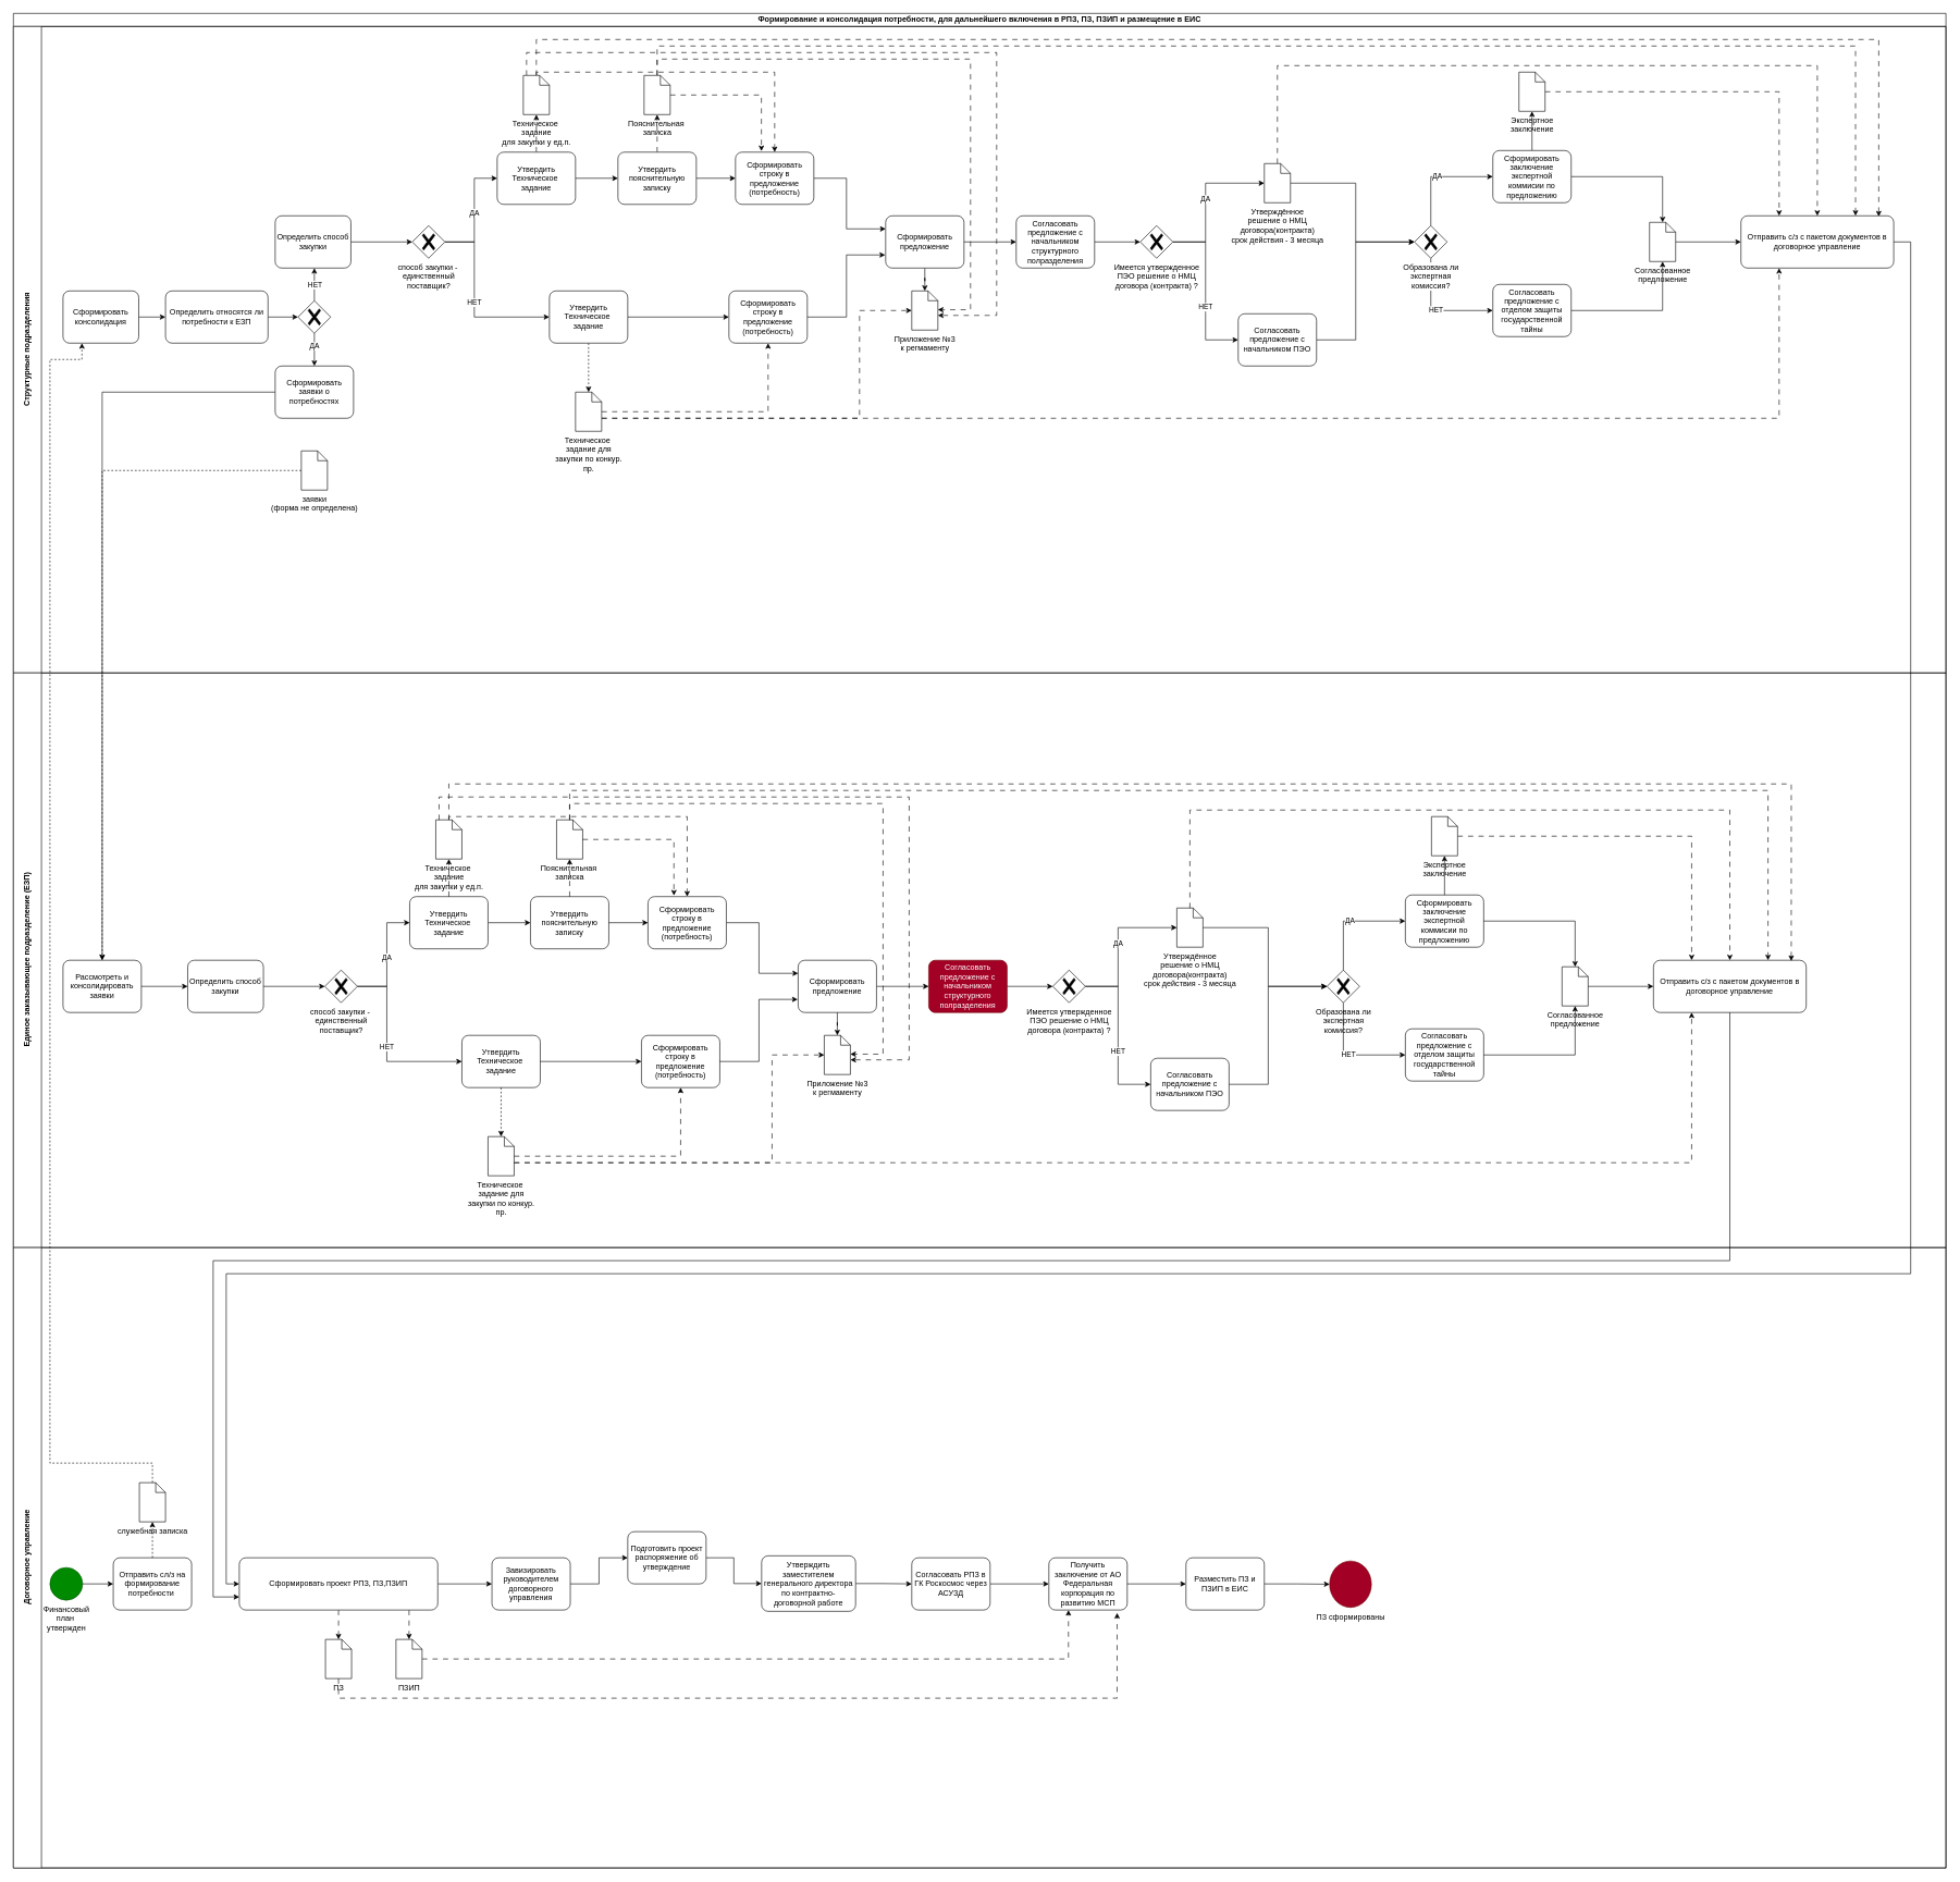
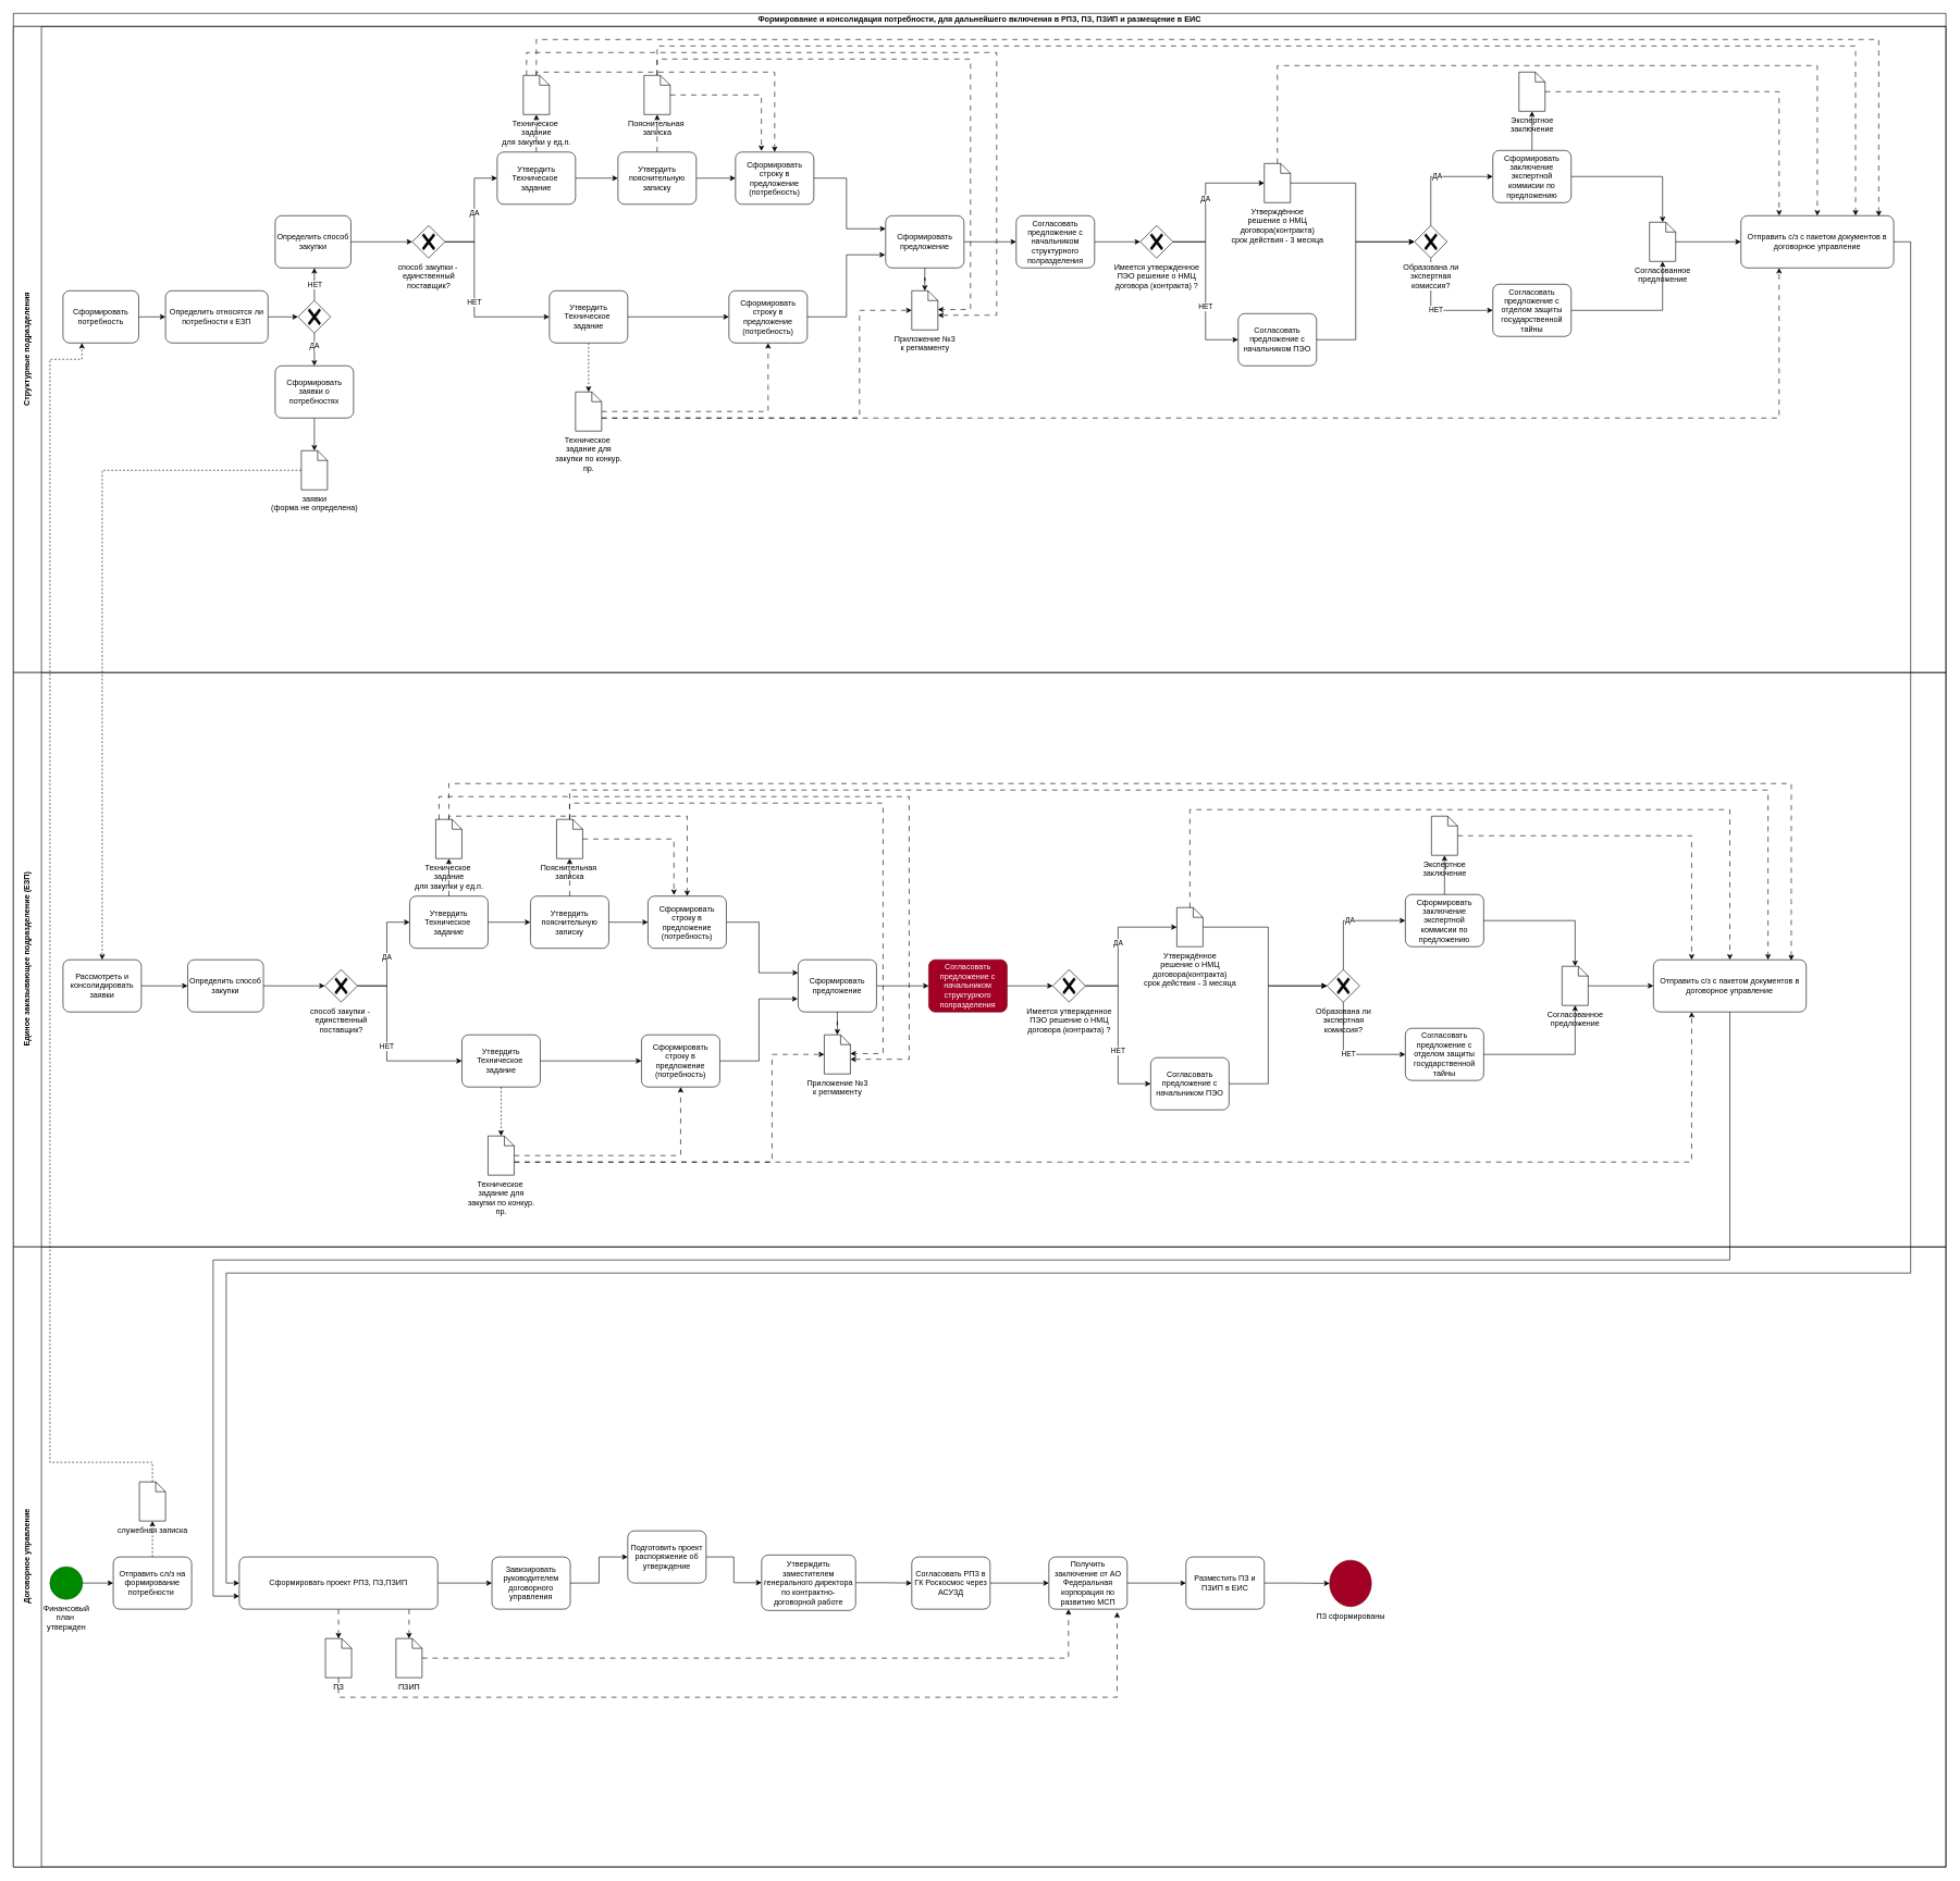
- <mxCell id="34" value="Сформировать консолидация" style="points=[[0.25,0,0],[0.5,0,0],[0.75,0,0],[1,0.25,0],[1,0.5,0],[1,0.75,0],[0.75,1,0],[0.5,1,0],[0.25,1,0],[0,0.75,0],[0,0.5,0],[0,0.25,0]];shape=mxgraph.bpmn.task;whiteSpace=wrap;rectStyle=rounded;size=10;html=1;container=1;expand=0;collapsible=0;taskMarker=abstract;" parent="3" vertex="1"><mxGeometry x="76" y="405" width="116" height="80" as="geometry" /></mxCell>
+ <mxCell id="34" value="Сформировать потребность" style="points=[[0.25,0,0],[0.5,0,0],[0.75,0,0],[1,0.25,0],[1,0.5,0],[1,0.75,0],[0.75,1,0],[0.5,1,0],[0.25,1,0],[0,0.75,0],[0,0.5,0],[0,0.25,0]];shape=mxgraph.bpmn.task;whiteSpace=wrap;rectStyle=rounded;size=10;html=1;container=1;expand=0;collapsible=0;taskMarker=abstract;" parent="3" vertex="1"><mxGeometry x="76" y="405" width="116" height="80" as="geometry" /></mxCell>
- <mxCell id="28" style="edgeStyle=orthogonalEdgeStyle;rounded=0;orthogonalLoop=1;jettySize=auto;html=1;" parent="3" source="29" target="73" edge="1"><mxGeometry relative="1" as="geometry" /></mxCell>
+ <mxCell id="28" style="edgeStyle=orthogonalEdgeStyle;rounded=0;orthogonalLoop=1;jettySize=auto;html=1;" parent="3" source="29" target="30" edge="1"><mxGeometry relative="1" as="geometry" /></mxCell>
